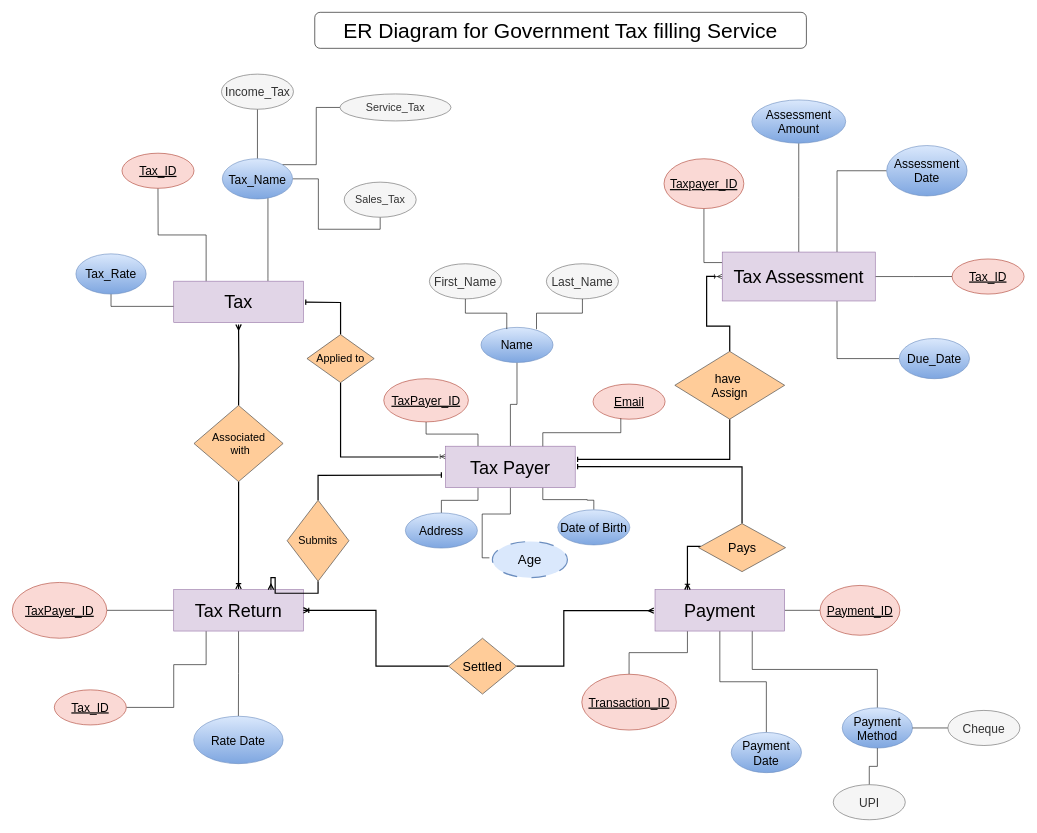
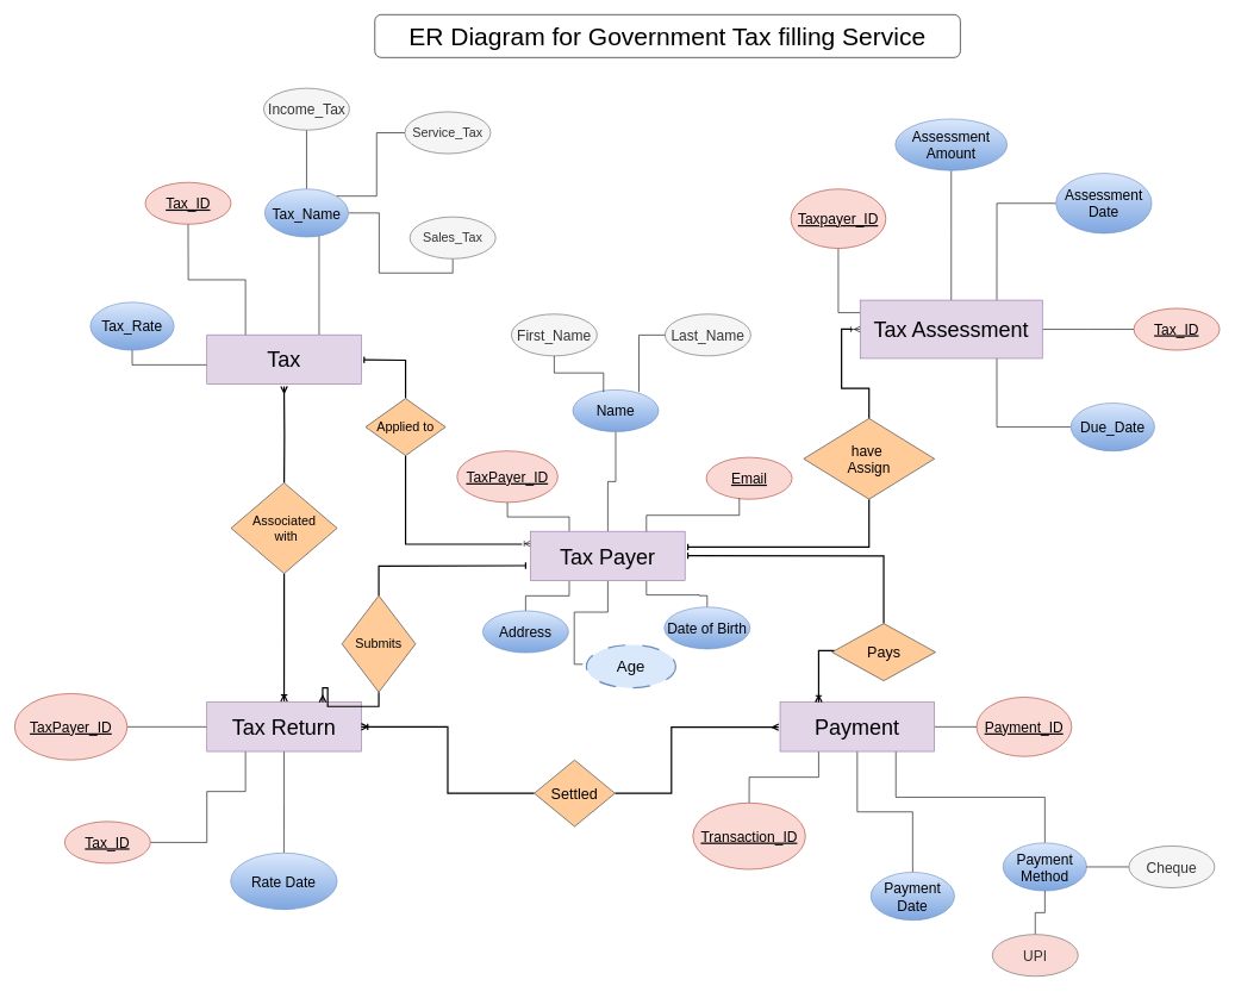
- <mxCell id="81" value="&lt;font style=&quot;font-size: 18px;&quot;&gt;Service_Tax&lt;/font&gt;" style="ellipse;whiteSpace=wrap;html=1;rounded=0;fillColor=#f5f5f5;fontColor=#333333;strokeColor=#666666;" vertex="1" parent="1"><mxGeometry x="566" y="156" width="185" height="45" as="geometry" /></mxCell>
+ <mxCell id="81" value="&lt;font style=&quot;font-size: 18px;&quot;&gt;Service_Tax&lt;/font&gt;" style="ellipse;whiteSpace=wrap;html=1;rounded=0;fillColor=#f5f5f5;fontColor=#333333;strokeColor=#666666;" vertex="1" parent="1"><mxGeometry x="566" y="156" width="120" height="58.5" as="geometry" /></mxCell>
- <mxCell id="72" value="&lt;font style=&quot;font-size: 20px;&quot;&gt;Last_Name&lt;/font&gt;" style="ellipse;whiteSpace=wrap;html=1;rounded=0;fillColor=#f5f5f5;fontColor=#333333;strokeColor=#666666;" vertex="1" parent="1"><mxGeometry x="910" y="439" width="120" height="58.5" as="geometry" /></mxCell>
+ <mxCell id="72" value="&lt;font style=&quot;font-size: 20px;&quot;&gt;Last_Name&lt;/font&gt;" style="ellipse;whiteSpace=wrap;html=1;rounded=0;fillColor=#f5f5f5;fontColor=#333333;strokeColor=#666666;" vertex="1" parent="1"><mxGeometry x="930" y="439" width="120" height="58.5" as="geometry" /></mxCell>
- <mxCell id="78" value="&lt;font style=&quot;font-size: 20px;&quot;&gt;UPI&lt;/font&gt;" style="ellipse;whiteSpace=wrap;html=1;rounded=0;fillColor=#f5f5f5;fontColor=#333333;strokeColor=#666666;" vertex="1" parent="1"><mxGeometry x="1388" y="1307" width="120" height="58.5" as="geometry" /></mxCell>
+ <mxCell id="78" value="&lt;font style=&quot;font-size: 20px;&quot;&gt;UPI&lt;/font&gt;" style="ellipse;whiteSpace=wrap;html=1;rounded=0;fillColor=#fad9d5;fontColor=#333333;strokeColor=#666666;" vertex="1" parent="1"><mxGeometry x="1388" y="1307" width="120" height="58.5" as="geometry" /></mxCell>
